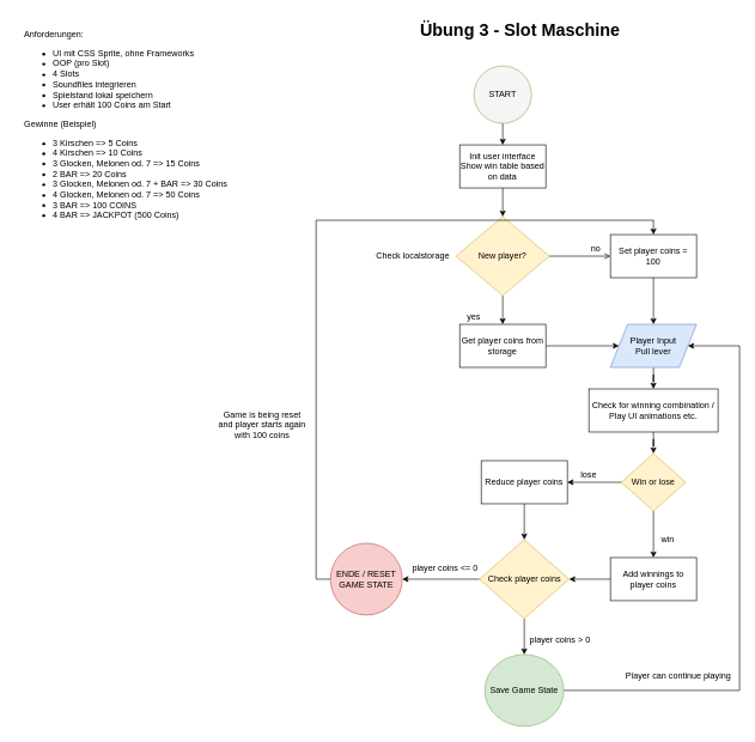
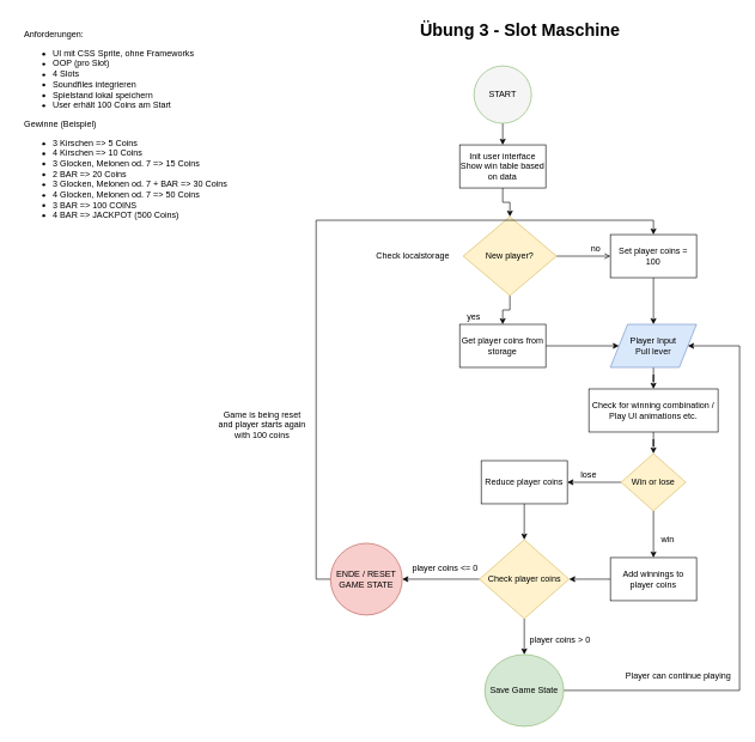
- <mxCell id="18" value="&lt;font face=&quot;helvetica&quot;&gt;New player?&lt;/font&gt;" style="rhombus;whiteSpace=wrap;html=1;fillColor=#fff2cc;strokeColor=#d6b656;" vertex="1" parent="1"><mxGeometry x="635" y="300" width="130" height="110" as="geometry" /></mxCell>
+ <mxCell id="18" value="&lt;font face=&quot;helvetica&quot;&gt;New player?&lt;/font&gt;" style="rhombus;whiteSpace=wrap;html=1;fillColor=#fff2cc;strokeColor=#d6b656;" vertex="1" parent="1"><mxGeometry x="645" y="300" width="130" height="110" as="geometry" /></mxCell>
